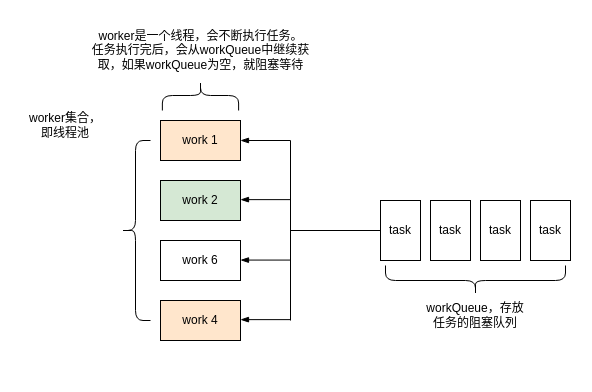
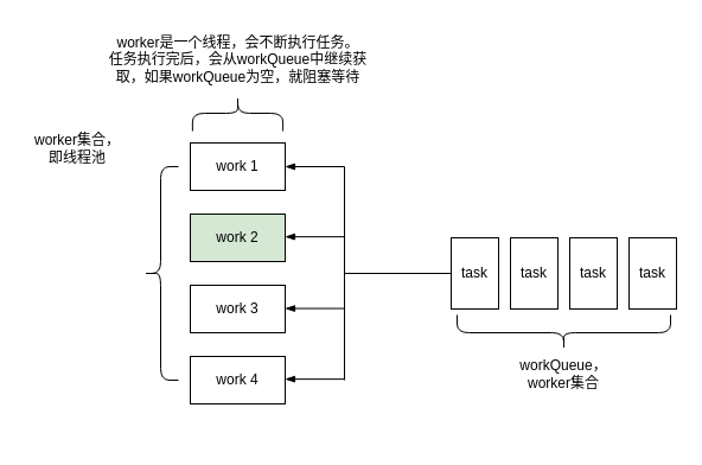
- <mxCell id="2" value="work 1" style="rounded=0;whiteSpace=wrap;html=1;fillColor=#ffe6cc;" vertex="1" parent="1"><mxGeometry x="160" y="120" width="80" height="40" as="geometry" /></mxCell>
+ <mxCell id="2" value="work 1" style="rounded=0;whiteSpace=wrap;html=1;" vertex="1" parent="1"><mxGeometry x="160" y="120" width="80" height="40" as="geometry" /></mxCell>
- <mxCell id="4" value="work 6" style="rounded=0;whiteSpace=wrap;html=1;" vertex="1" parent="1"><mxGeometry x="160" y="240" width="80" height="40" as="geometry" /></mxCell>
+ <mxCell id="4" value="work 3" style="rounded=0;whiteSpace=wrap;html=1;" vertex="1" parent="1"><mxGeometry x="160" y="240" width="80" height="40" as="geometry" /></mxCell>
- <mxCell id="15" value="workQueue，存放任务的阻塞队列" style="text;html=1;strokeColor=none;fillColor=none;align=center;verticalAlign=middle;whiteSpace=wrap;rounded=0;" vertex="1" parent="1"><mxGeometry x="425" y="300" width="100" height="30" as="geometry" /></mxCell>
+ <mxCell id="15" value="workQueue，worker集合" style="text;html=1;strokeColor=none;fillColor=none;align=center;verticalAlign=middle;whiteSpace=wrap;rounded=0;" vertex="1" parent="1"><mxGeometry x="425" y="300" width="100" height="30" as="geometry" /></mxCell>
- <mxCell id="5" value="work 4" style="rounded=0;whiteSpace=wrap;html=1;fillColor=#ffe6cc;" vertex="1" parent="1"><mxGeometry x="160" y="300" width="80" height="40" as="geometry" /></mxCell>
+ <mxCell id="5" value="work 4" style="rounded=0;whiteSpace=wrap;html=1;" vertex="1" parent="1"><mxGeometry x="160" y="300" width="80" height="40" as="geometry" /></mxCell>
